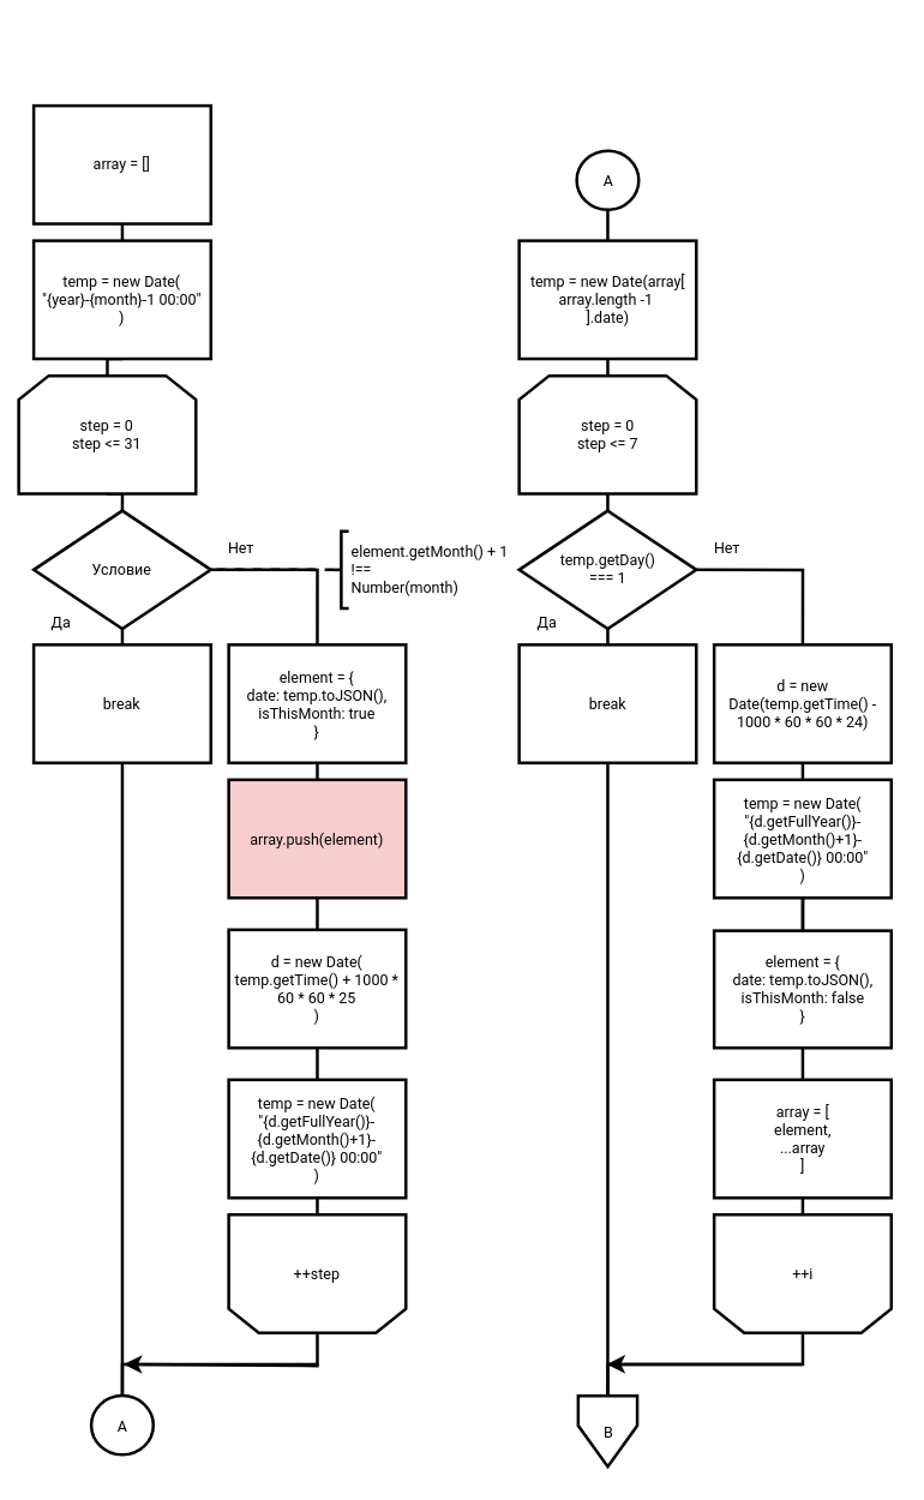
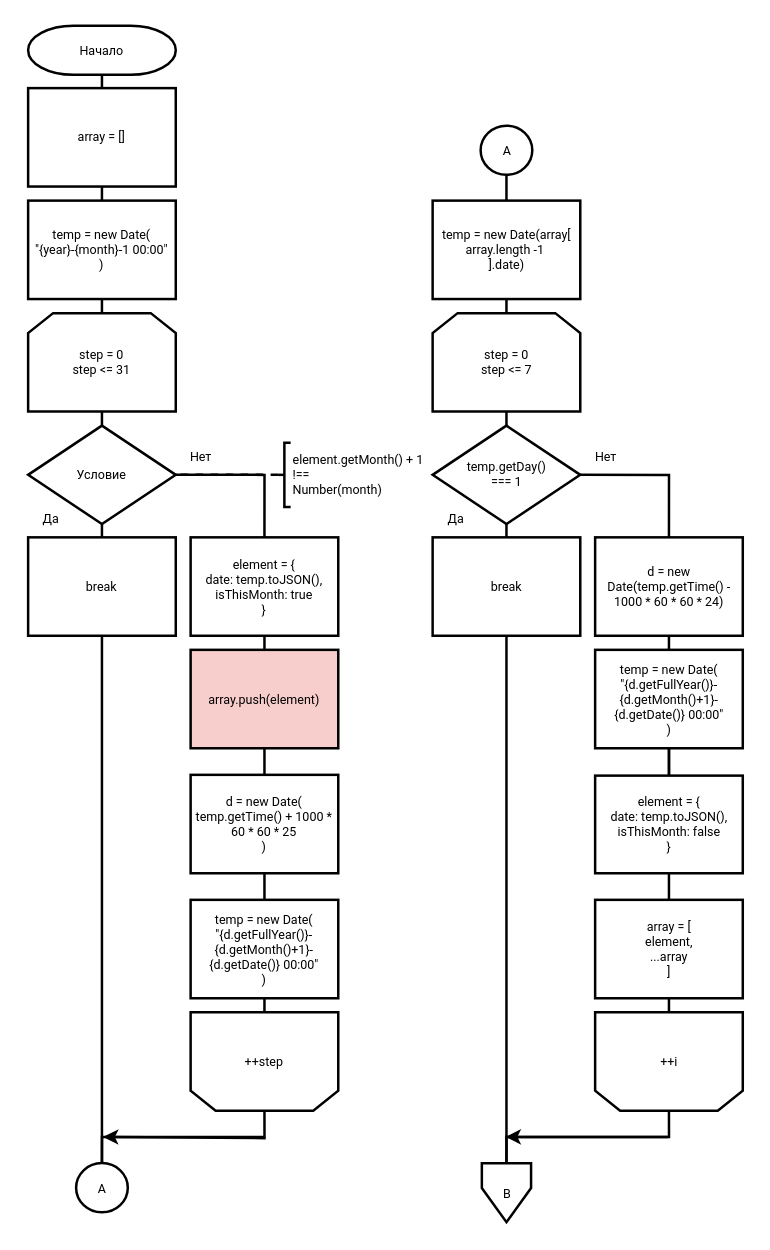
+ <mxCell id="3" value="Начало" style="strokeWidth=2;html=1;shape=mxgraph.flowchart.terminator;whiteSpace=wrap;fontFamily=Roboto;fontSource=https%3A%2F%2Ffonts.googleapis.com%2Fcss%3Ffamily%3DRoboto;fontSize=10;" vertex="1" parent="1"><mxGeometry x="22" y="20" width="118.11" height="39.37" as="geometry" /></mxCell>
+ <mxCell id="2" style="edgeStyle=orthogonalEdgeStyle;rounded=0;orthogonalLoop=1;jettySize=auto;html=1;exitX=0.5;exitY=1;exitDx=0;exitDy=0;exitPerimeter=0;entryX=0.5;entryY=0;entryDx=0;entryDy=0;endArrow=none;endFill=0;strokeWidth=2;fontFamily=Roboto;fontSource=https%3A%2F%2Ffonts.googleapis.com%2Fcss%3Ffamily%3DRoboto;fontSize=10;" edge="1" parent="1" source="3" target="5"><mxGeometry relative="1" as="geometry" /></mxCell>
- <mxCell id="9" value="step = 0&lt;br style=&quot;font-size: 10px;&quot;&gt;step &amp;lt;= 31" style="shape=loopLimit;whiteSpace=wrap;html=1;rounded=0;fontFamily=Roboto;fontSource=https%3A%2F%2Ffonts.googleapis.com%2Fcss%3Ffamily%3DRoboto;strokeWidth=2;fontSize=10;" vertex="1" parent="1"><mxGeometry x="12" y="250" width="118.11" height="78.74" as="geometry" /></mxCell>
+ <mxCell id="9" value="step = 0&lt;br style=&quot;font-size: 10px;&quot;&gt;step &amp;lt;= 31" style="shape=loopLimit;whiteSpace=wrap;html=1;rounded=0;fontFamily=Roboto;fontSource=https%3A%2F%2Ffonts.googleapis.com%2Fcss%3Ffamily%3DRoboto;strokeWidth=2;fontSize=10;" vertex="1" parent="1"><mxGeometry x="22" y="250" width="118.11" height="78.74" as="geometry" /></mxCell>
